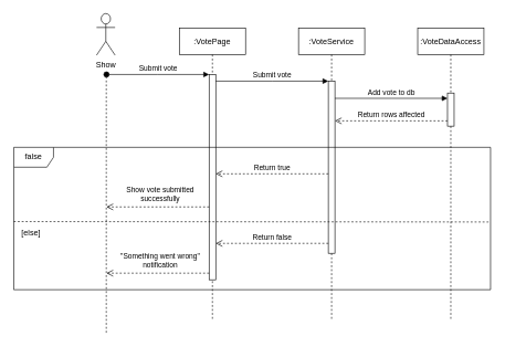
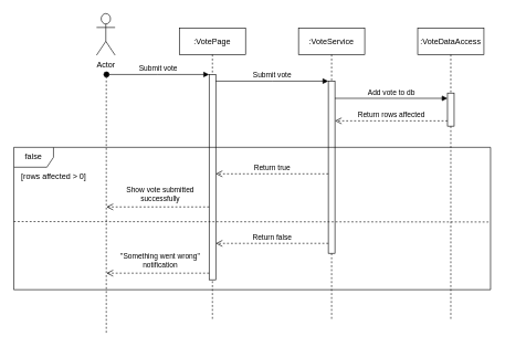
- <mxCell id="21" value="Show" style="shape=umlActor;verticalLabelPosition=bottom;verticalAlign=top;html=1;" vertex="1" parent="20"><mxGeometry x="-7" width="28" height="62.868" as="geometry" /></mxCell>
+ <mxCell id="21" value="Actor" style="shape=umlActor;verticalLabelPosition=bottom;verticalAlign=top;html=1;" vertex="1" parent="20"><mxGeometry x="-7" width="28" height="62.868" as="geometry" /></mxCell>
+ <mxCell id="15" value="[rows affected &amp;gt; 0]" style="text;html=1;align=center;verticalAlign=middle;resizable=0;points=[];autosize=1;strokeColor=none;fillColor=none;" vertex="1" parent="13"><mxGeometry y="30" width="120" height="30" as="geometry" /></mxCell>
- <mxCell id="17" value="&lt;div align=&quot;left&quot;&gt;[else]&lt;/div&gt;" style="text;html=1;align=left;verticalAlign=middle;resizable=0;points=[];autosize=1;strokeColor=none;fillColor=none;" vertex="1" parent="13"><mxGeometry x="10" y="115" width="50" height="30" as="geometry" /></mxCell>
